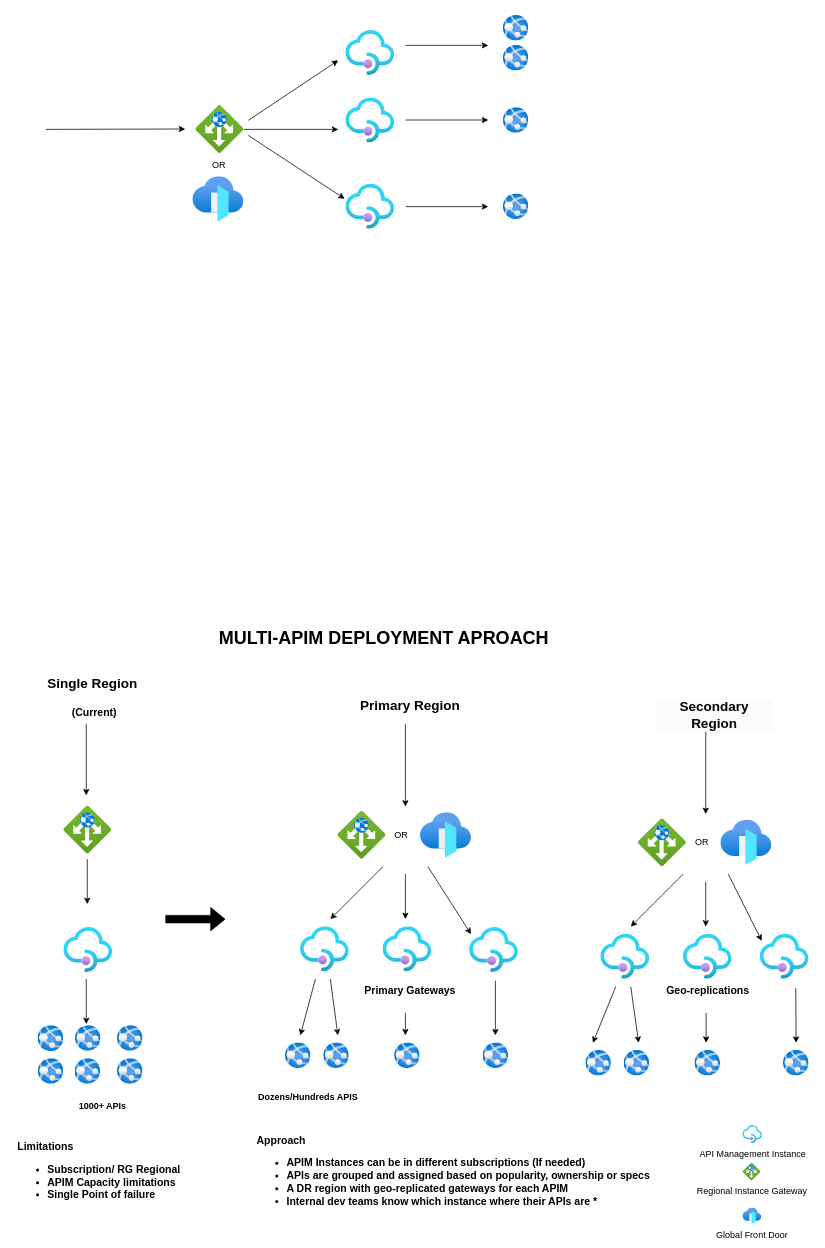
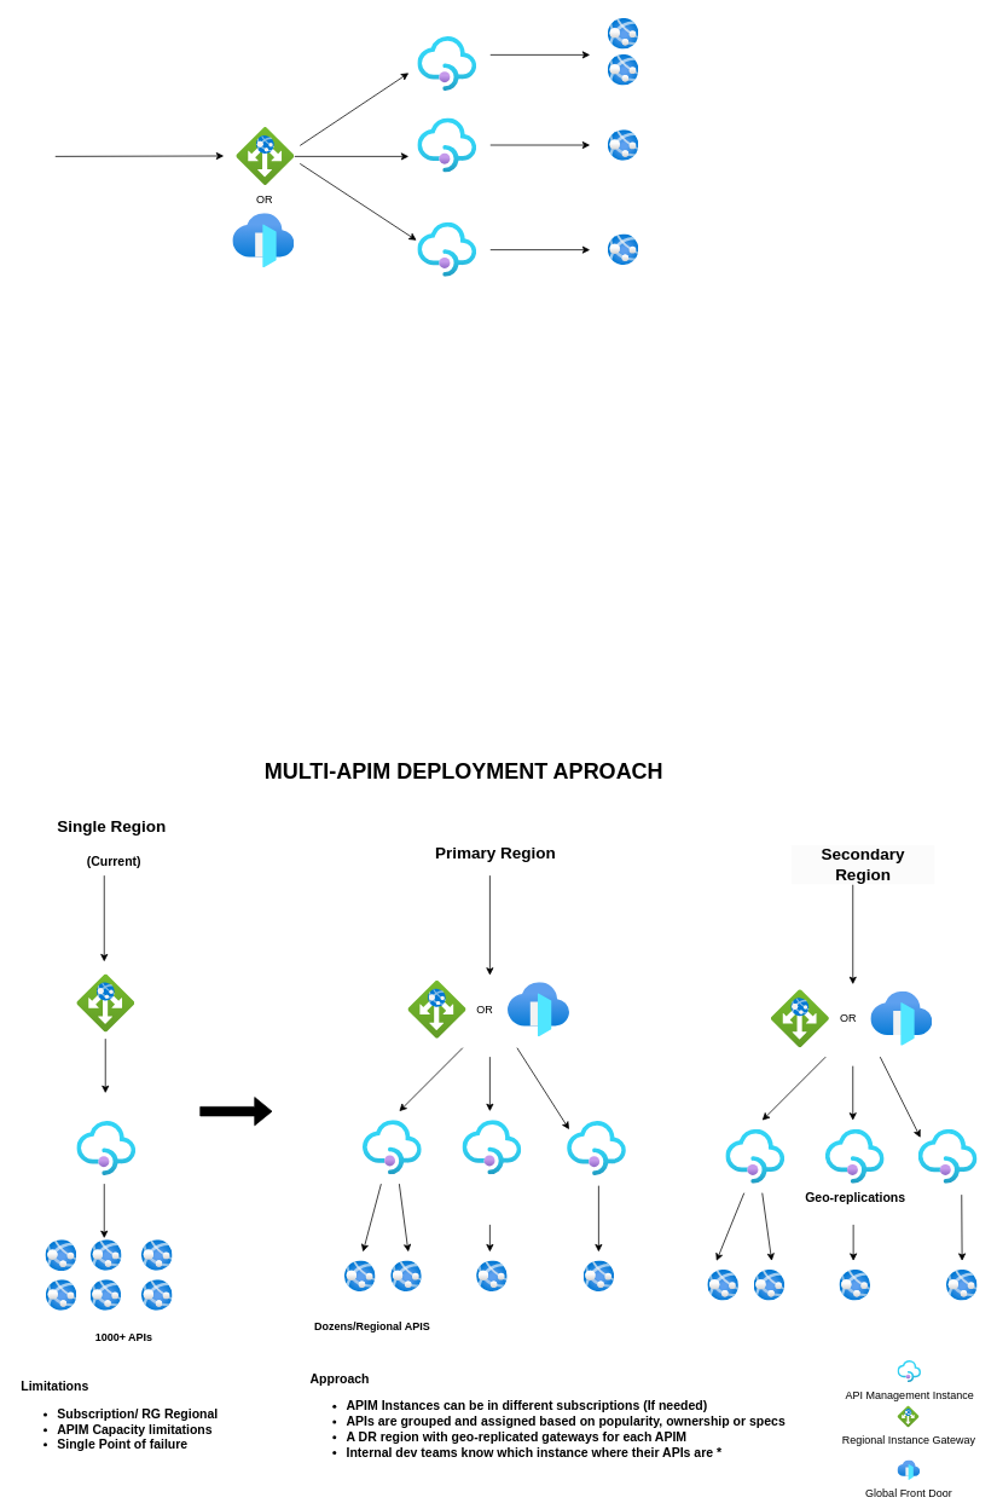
- <mxCell id="79" value="&lt;b&gt;Primary Gateways&lt;/b&gt;" style="text;html=1;align=center;verticalAlign=middle;resizable=0;points=[];autosize=1;strokeColor=none;fillColor=none;fontSize=14;" vertex="1" parent="1"><mxGeometry x="475.5" y="1305" width="140" height="30" as="geometry" /></mxCell>
- <mxCell id="78" value="&lt;font style=&quot;font-size: 12px;&quot;&gt;&lt;b&gt;Dozens/Hundreds APIS&lt;/b&gt;&lt;/font&gt;" style="text;html=1;align=center;verticalAlign=middle;resizable=0;points=[];autosize=1;strokeColor=none;fillColor=none;fontSize=24;" vertex="1" parent="1"><mxGeometry x="330" y="1439" width="160" height="40" as="geometry" /></mxCell>
+ <mxCell id="78" value="&lt;font style=&quot;font-size: 12px;&quot;&gt;&lt;b&gt;Dozens/Regional APIS&lt;/b&gt;&lt;/font&gt;" style="text;html=1;align=center;verticalAlign=middle;resizable=0;points=[];autosize=1;strokeColor=none;fillColor=none;fontSize=24;" vertex="1" parent="1"><mxGeometry x="330" y="1439" width="160" height="40" as="geometry" /></mxCell>
